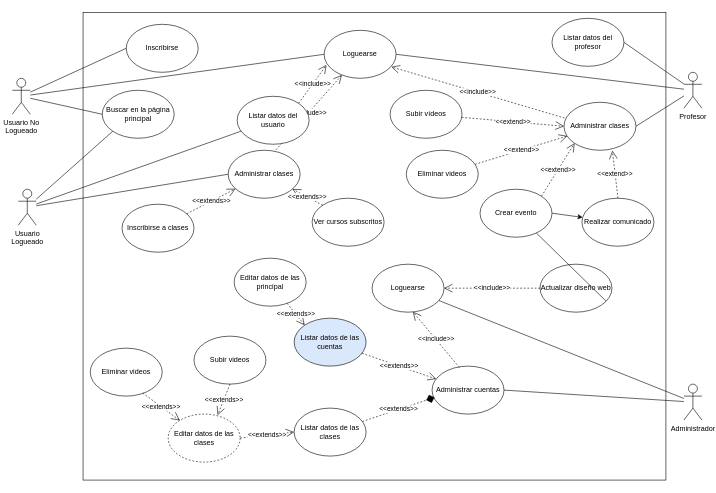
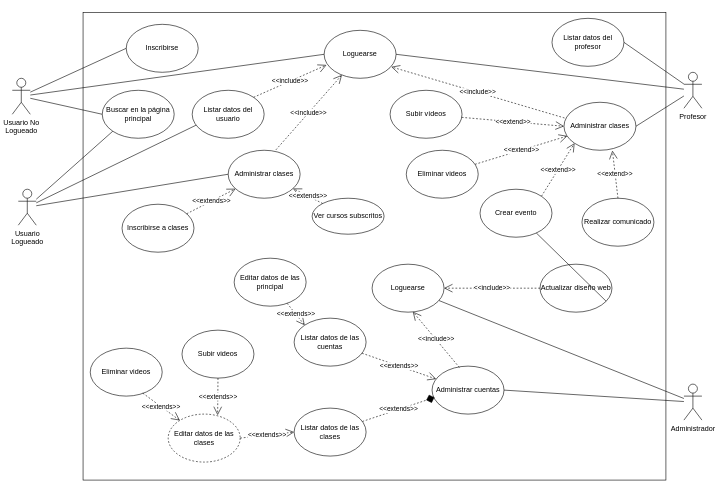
- <mxCell id="14" value="Listar datos del usuario" style="ellipse;whiteSpace=wrap;html=1;" parent="1" vertex="1"><mxGeometry x="395" y="160" width="120" height="80" as="geometry" /></mxCell>
+ <mxCell id="14" value="Listar datos del usuario" style="ellipse;whiteSpace=wrap;html=1;" parent="1" vertex="1"><mxGeometry x="320" y="150" width="120" height="80" as="geometry" /></mxCell>
- <mxCell id="24" value="" style="endArrow=classic;html=1;exitX=1;exitY=0.5;exitDx=0;exitDy=0;" edge="1" parent="1" source="26" target="20"><mxGeometry width="50" height="50" relative="1" as="geometry"><mxPoint x="810" y="340" as="sourcePoint" /><mxPoint x="860" y="290" as="targetPoint" /></mxGeometry></mxCell>
- <mxCell id="54" value="Ver cursos subscritos" style="ellipse;whiteSpace=wrap;html=1;" vertex="1" parent="1"><mxGeometry x="520" y="330" width="120" height="80" as="geometry" /></mxCell>
+ <mxCell id="54" value="Ver cursos subscritos" style="ellipse;whiteSpace=wrap;html=1;" vertex="1" parent="1"><mxGeometry x="520" y="330" width="120" height="60" as="geometry" /></mxCell>
- <mxCell id="42" value="Listar datos de las cuentas" style="ellipse;whiteSpace=wrap;html=1;fillColor=#dae8fc;" vertex="1" parent="1"><mxGeometry x="490" y="530" width="120" height="80" as="geometry" /></mxCell>
+ <mxCell id="42" value="Listar datos de las cuentas" style="ellipse;whiteSpace=wrap;html=1;" vertex="1" parent="1"><mxGeometry x="490" y="530" width="120" height="80" as="geometry" /></mxCell>
- <mxCell id="50" value="Subir videos" style="ellipse;whiteSpace=wrap;html=1;" vertex="1" parent="1"><mxGeometry x="323" y="560" width="120" height="80" as="geometry" /></mxCell>
+ <mxCell id="50" value="Subir videos" style="ellipse;whiteSpace=wrap;html=1;" vertex="1" parent="1"><mxGeometry x="303" y="550" width="120" height="80" as="geometry" /></mxCell>
